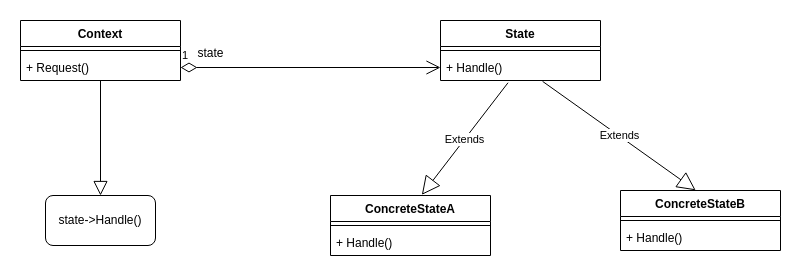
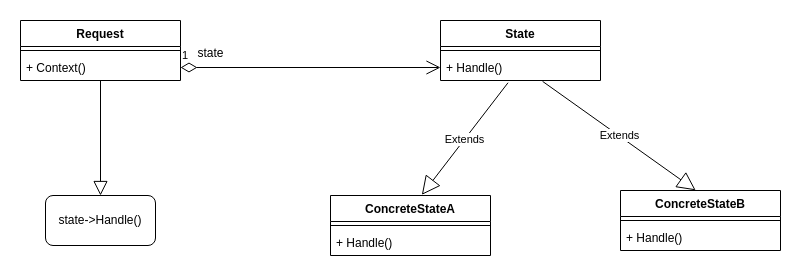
- <mxCell id="2" value="Context" style="swimlane;fontStyle=1;align=center;verticalAlign=top;childLayout=stackLayout;horizontal=1;startSize=26;horizontalStack=0;resizeParent=1;resizeParentMax=0;resizeLast=0;collapsible=1;marginBottom=0;whiteSpace=wrap;html=1;" vertex="1" parent="1"><mxGeometry x="20" y="20" width="160" height="60" as="geometry" /></mxCell>
+ <mxCell id="2" value="Request" style="swimlane;fontStyle=1;align=center;verticalAlign=top;childLayout=stackLayout;horizontal=1;startSize=26;horizontalStack=0;resizeParent=1;resizeParentMax=0;resizeLast=0;collapsible=1;marginBottom=0;whiteSpace=wrap;html=1;" vertex="1" parent="1"><mxGeometry x="20" y="20" width="160" height="60" as="geometry" /></mxCell>
- <mxCell id="4" value="+ Request()" style="text;strokeColor=none;fillColor=none;align=left;verticalAlign=top;spacingLeft=4;spacingRight=4;overflow=hidden;rotatable=0;points=[[0,0.5],[1,0.5]];portConstraint=eastwest;whiteSpace=wrap;html=1;" vertex="1" parent="2"><mxGeometry y="34" width="160" height="26" as="geometry" /></mxCell>
+ <mxCell id="4" value="+ Context()" style="text;strokeColor=none;fillColor=none;align=left;verticalAlign=top;spacingLeft=4;spacingRight=4;overflow=hidden;rotatable=0;points=[[0,0.5],[1,0.5]];portConstraint=eastwest;whiteSpace=wrap;html=1;" vertex="1" parent="2"><mxGeometry y="34" width="160" height="26" as="geometry" /></mxCell>
